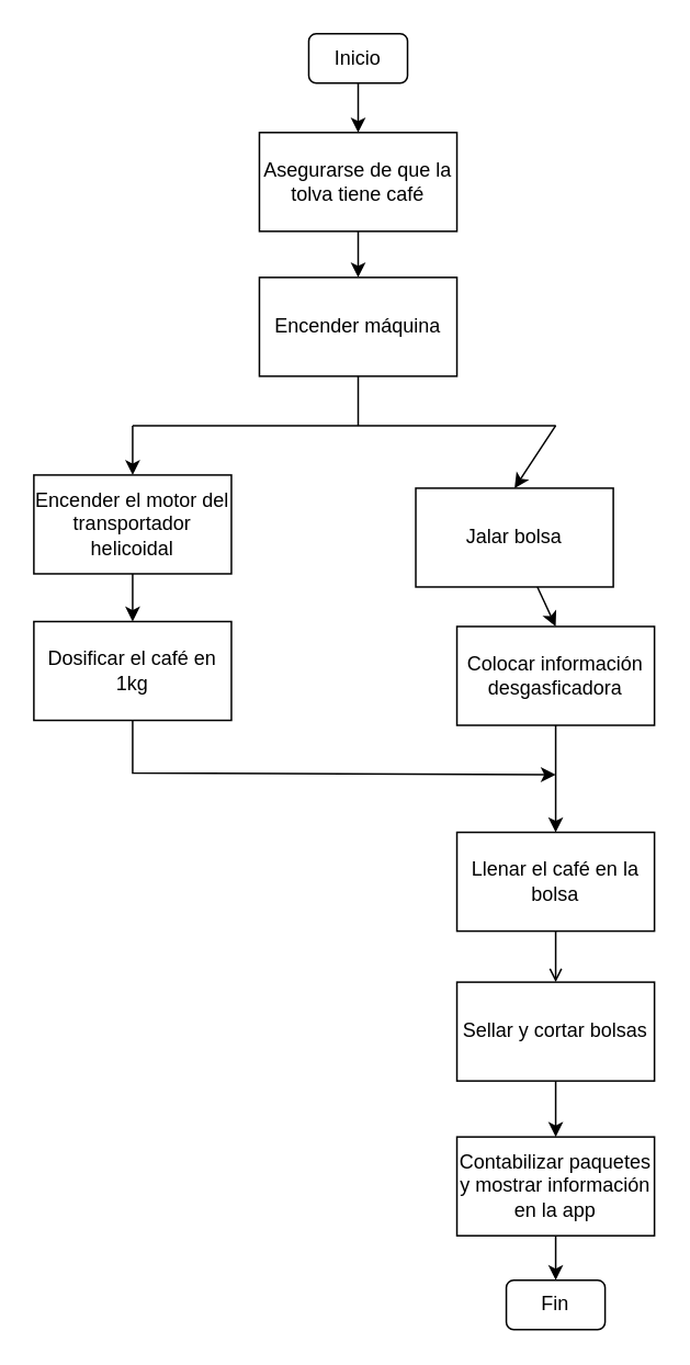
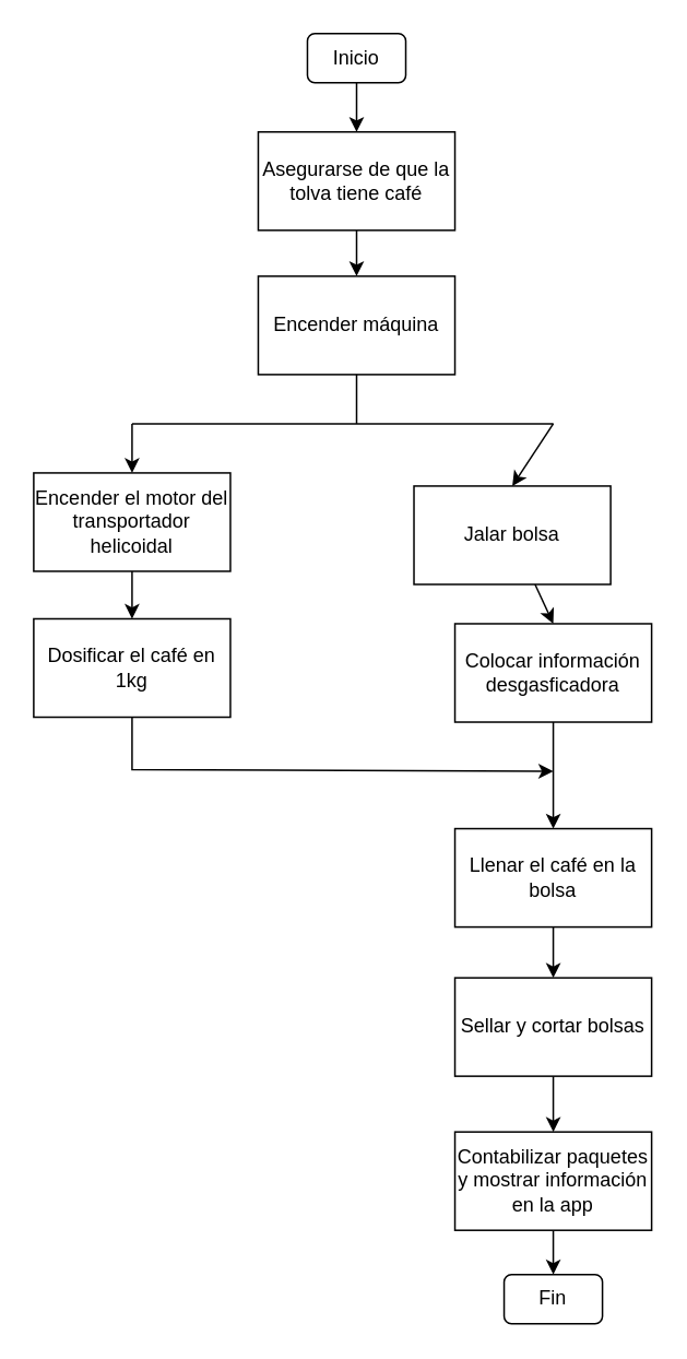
- <mxCell id="19" value="" style="edgeStyle=none;html=1;endArrow=open;" edge="1" parent="1" source="20" target="22"><mxGeometry relative="1" as="geometry" /></mxCell>
+ <mxCell id="19" value="" style="edgeStyle=none;html=1;" edge="1" parent="1" source="20" target="22"><mxGeometry relative="1" as="geometry" /></mxCell>
